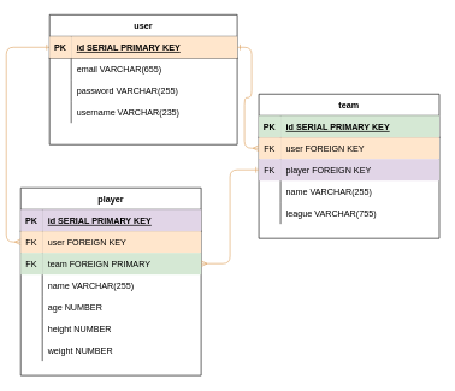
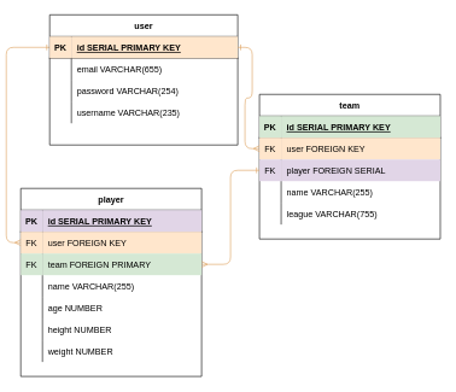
- <mxCell id="34" value="password VARCHAR(255)" style="shape=partialRectangle;connectable=0;fillColor=none;top=0;left=0;bottom=0;right=0;align=left;spacingLeft=6;overflow=hidden;" parent="32" vertex="1"><mxGeometry x="30" width="230" height="30" as="geometry"><mxRectangle width="230" height="30" as="alternateBounds" /></mxGeometry></mxCell>
+ <mxCell id="34" value="password VARCHAR(254)" style="shape=partialRectangle;connectable=0;fillColor=none;top=0;left=0;bottom=0;right=0;align=left;spacingLeft=6;overflow=hidden;" parent="32" vertex="1"><mxGeometry x="30" width="230" height="30" as="geometry"><mxRectangle width="230" height="30" as="alternateBounds" /></mxGeometry></mxCell>
- <mxCell id="47" value="player FOREIGN KEY" style="shape=partialRectangle;connectable=0;fillColor=#e1d5e7;top=0;left=0;bottom=0;right=0;align=left;spacingLeft=6;overflow=hidden;strokeColor=#9673a6;" parent="45" vertex="1"><mxGeometry x="30" width="220" height="30" as="geometry"><mxRectangle width="220" height="30" as="alternateBounds" /></mxGeometry></mxCell>
+ <mxCell id="47" value="player FOREIGN SERIAL" style="shape=partialRectangle;connectable=0;fillColor=#e1d5e7;top=0;left=0;bottom=0;right=0;align=left;spacingLeft=6;overflow=hidden;strokeColor=#9673a6;" parent="45" vertex="1"><mxGeometry x="30" width="220" height="30" as="geometry"><mxRectangle width="220" height="30" as="alternateBounds" /></mxGeometry></mxCell>
